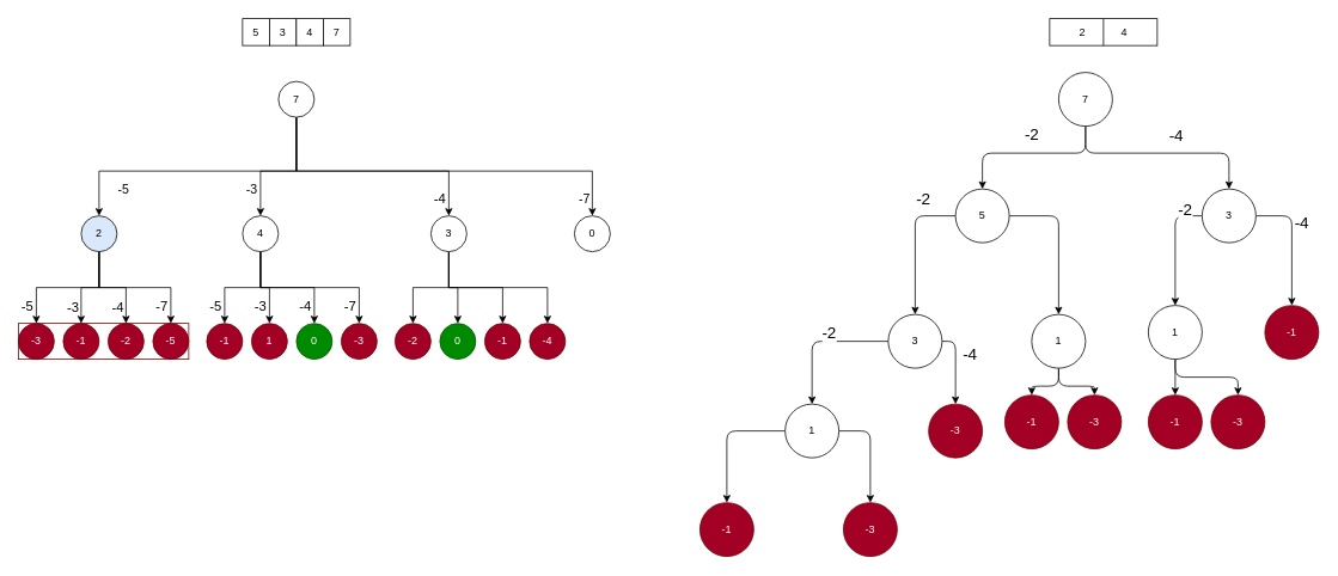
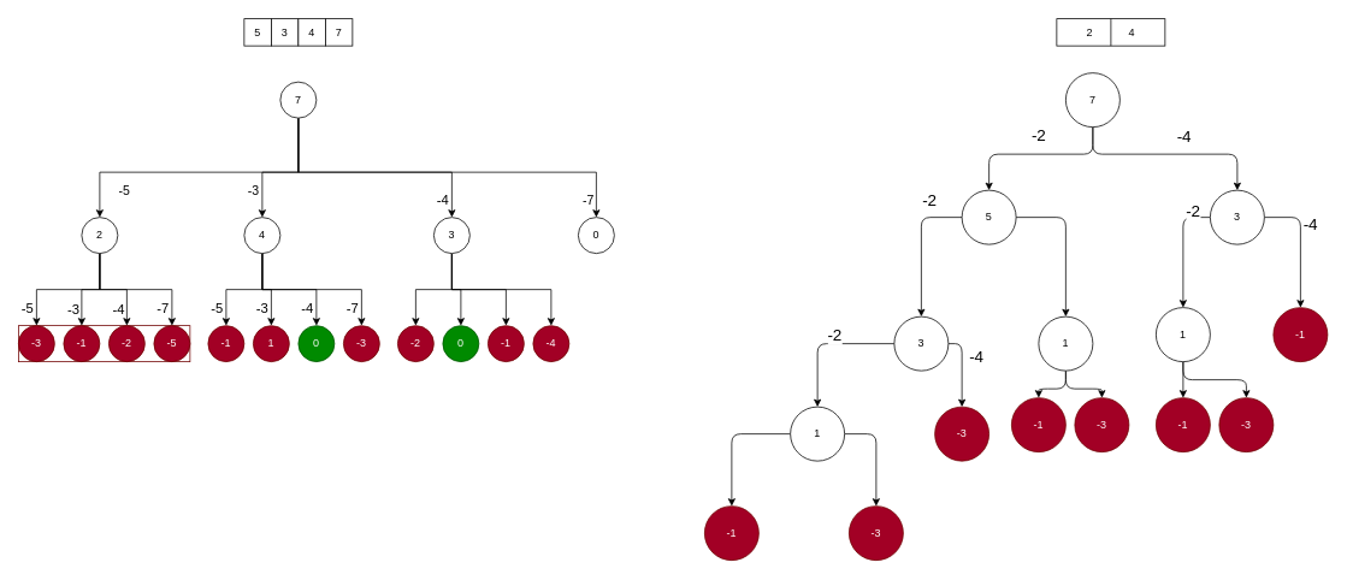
- <mxCell id="57" value="2" style="ellipse;whiteSpace=wrap;html=1;aspect=fixed;fillColor=#dae8fc;" vertex="1" parent="1"><mxGeometry x="90" y="240" width="40" height="40" as="geometry" /></mxCell>
+ <mxCell id="57" value="2" style="ellipse;whiteSpace=wrap;html=1;aspect=fixed;" vertex="1" parent="1"><mxGeometry x="90" y="240" width="40" height="40" as="geometry" /></mxCell>
